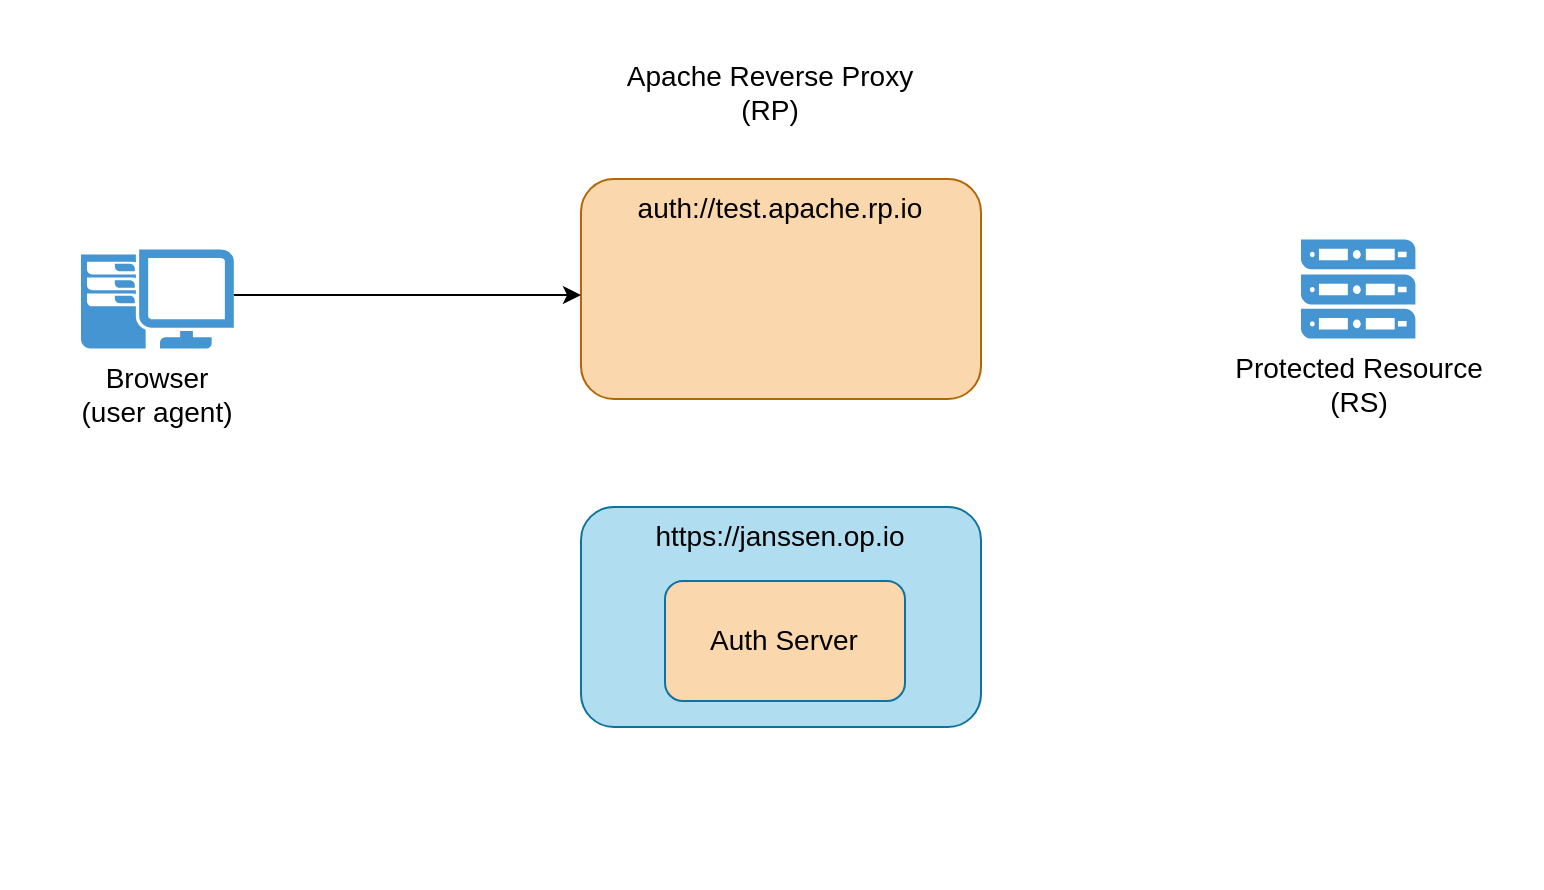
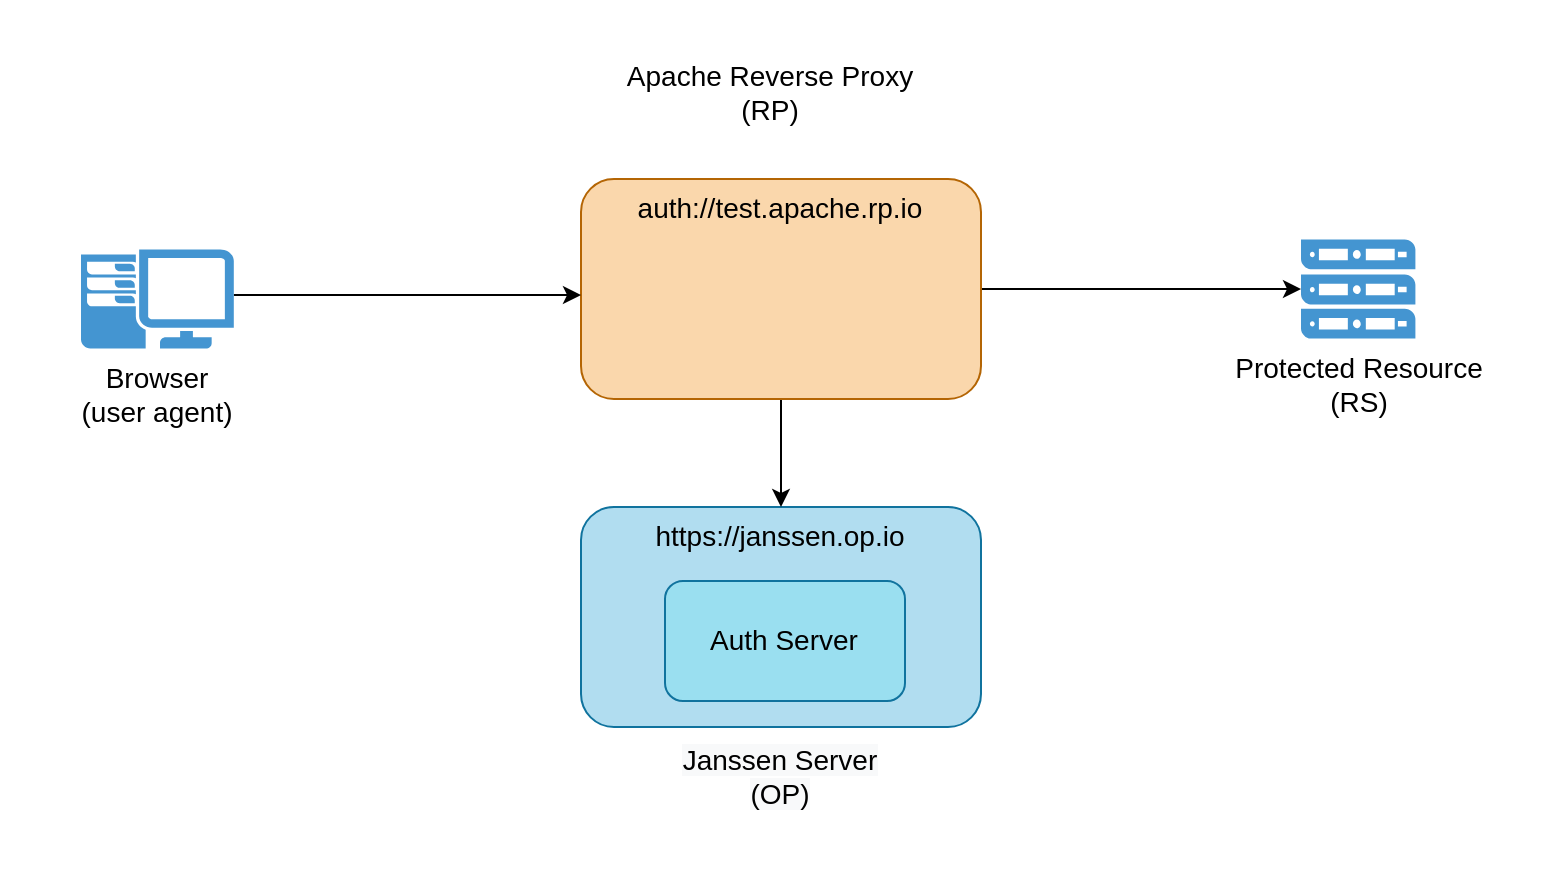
+ <mxCell id="4" style="edgeStyle=orthogonalEdgeStyle;rounded=0;orthogonalLoop=1;jettySize=auto;html=1;exitX=1;exitY=0.5;exitDx=0;exitDy=0;fontSize=14;" edge="1" parent="1" source="6" target="10"><mxGeometry relative="1" as="geometry" /></mxCell>
+ <mxCell id="5" style="edgeStyle=orthogonalEdgeStyle;rounded=0;orthogonalLoop=1;jettySize=auto;html=1;entryX=0.5;entryY=0;entryDx=0;entryDy=0;fontSize=14;" edge="1" parent="1" source="6" target="3"><mxGeometry relative="1" as="geometry" /></mxCell>
- <mxCell id="7" value="Auth Server" style="rounded=1;whiteSpace=wrap;html=1;fontSize=14;fillColor=#fad7ac;strokeColor=#10739e;" vertex="1" parent="1"><mxGeometry x="332" y="290" width="120" height="60" as="geometry" /></mxCell>
+ <mxCell id="7" value="Auth Server" style="rounded=1;whiteSpace=wrap;html=1;fontSize=14;fillColor=#9ADFF0;strokeColor=#10739e;" vertex="1" parent="1"><mxGeometry x="332" y="290" width="120" height="60" as="geometry" /></mxCell>
+ <mxCell id="11" value="&lt;span style=&quot;background-color: rgb(248 , 249 , 250)&quot;&gt;Janssen Server&lt;br&gt;(OP)&lt;br&gt;&lt;/span&gt;" style="text;html=1;strokeColor=none;fillColor=none;align=center;verticalAlign=middle;whiteSpace=wrap;rounded=0;labelBackgroundColor=#FFFFFF;fontSize=14;" vertex="1" parent="1"><mxGeometry x="330" y="373" width="120" height="30" as="geometry" /></mxCell>
